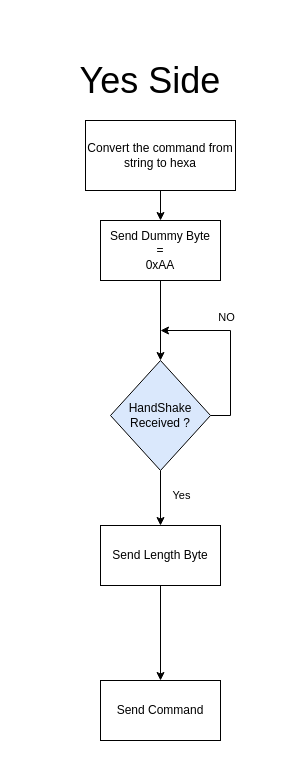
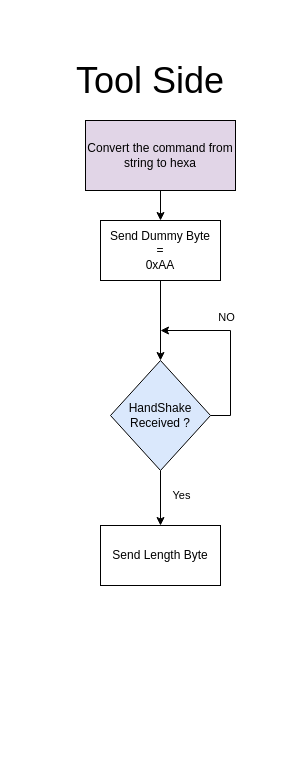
- <mxCell id="2" value="&lt;font style=&quot;font-size: 36px;&quot;&gt;Yes Side&lt;/font&gt;" style="text;html=1;strokeColor=none;fillColor=none;align=center;verticalAlign=middle;whiteSpace=wrap;rounded=0;" vertex="1" parent="1"><mxGeometry x="20" y="20" width="260" height="120" as="geometry" /></mxCell>
+ <mxCell id="2" value="&lt;font style=&quot;font-size: 36px;&quot;&gt;Tool Side&lt;/font&gt;" style="text;html=1;strokeColor=none;fillColor=none;align=center;verticalAlign=middle;whiteSpace=wrap;rounded=0;" vertex="1" parent="1"><mxGeometry x="20" y="20" width="260" height="120" as="geometry" /></mxCell>
- <mxCell id="14" value="Convert the command from string to hexa" style="rounded=0;whiteSpace=wrap;html=1;" vertex="1" parent="1"><mxGeometry x="85" y="120" width="150" height="70" as="geometry" /></mxCell>
+ <mxCell id="14" value="Convert the command from string to hexa" style="rounded=0;whiteSpace=wrap;html=1;fillColor=#e1d5e7;" vertex="1" parent="1"><mxGeometry x="85" y="120" width="150" height="70" as="geometry" /></mxCell>
- <mxCell id="10" value="" style="edgeStyle=orthogonalEdgeStyle;rounded=0;orthogonalLoop=1;jettySize=auto;html=1;" edge="1" parent="1" source="11" target="12"><mxGeometry relative="1" as="geometry" /></mxCell>
- <mxCell id="12" value="Send Command" style="whiteSpace=wrap;html=1;rounded=0;" vertex="1" parent="1"><mxGeometry x="100" y="680" width="120" height="60" as="geometry" /></mxCell>
